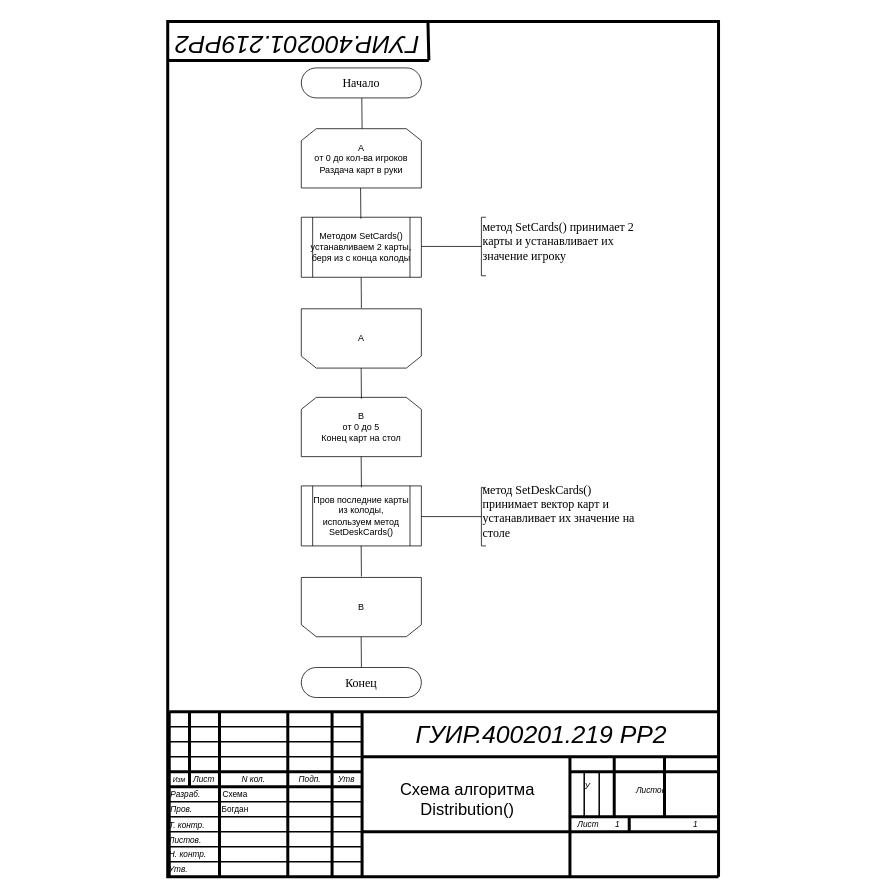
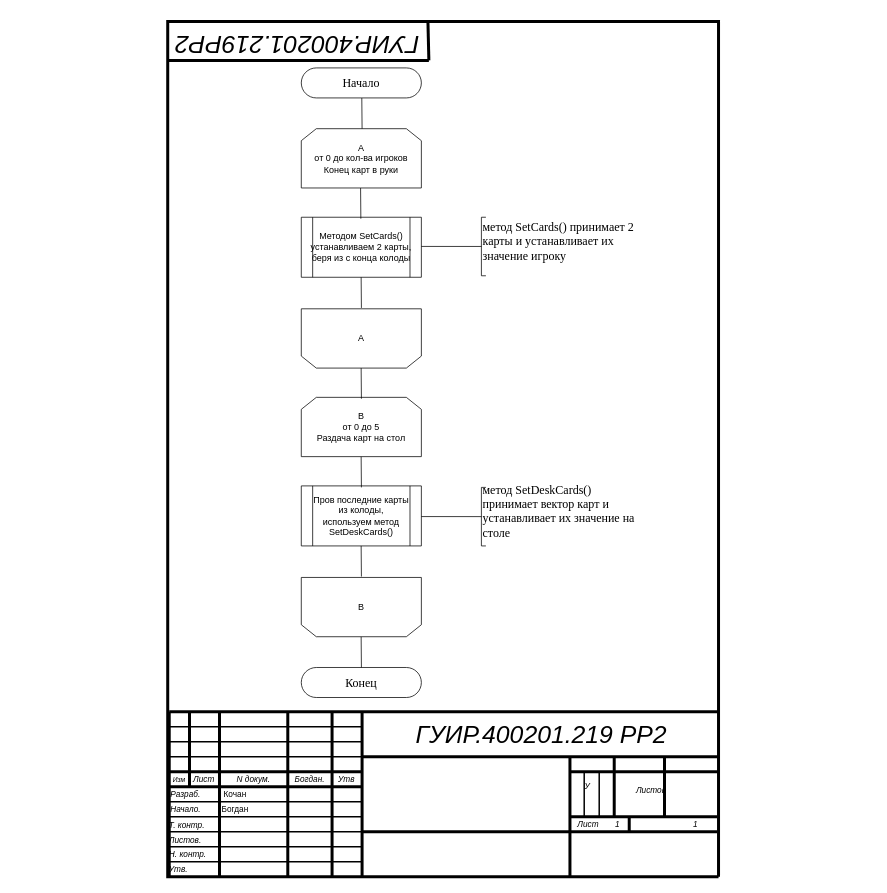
- <mxCell id="56" value="А&lt;br&gt;от 0 до кол-ва игроков&lt;br&gt;Раздача карт в руки" style="shape=loopLimit;whiteSpace=wrap;html=1;" parent="1" vertex="1"><mxGeometry x="401" y="171" width="160" height="79" as="geometry" /></mxCell>
+ <mxCell id="56" value="А&lt;br&gt;от 0 до кол-ва игроков&lt;br&gt;Конец карт в руки" style="shape=loopLimit;whiteSpace=wrap;html=1;" parent="1" vertex="1"><mxGeometry x="401" y="171" width="160" height="79" as="geometry" /></mxCell>
- <mxCell id="60" value="B&lt;br&gt;от 0 до 5&lt;br&gt;Конец карт на стол" style="shape=loopLimit;whiteSpace=wrap;html=1;" parent="1" vertex="1"><mxGeometry x="401" y="529" width="160" height="79" as="geometry" /></mxCell>
+ <mxCell id="60" value="B&lt;br&gt;от 0 до 5&lt;br&gt;Раздача карт на стол" style="shape=loopLimit;whiteSpace=wrap;html=1;" parent="1" vertex="1"><mxGeometry x="401" y="529" width="160" height="79" as="geometry" /></mxCell>
- <mxCell id="24" value="&lt;font style=&quot;font-size:11px;font-family:Arial;color:#000000;direction:ltr;letter-spacing:0px;line-height:120%;opacity:1&quot;&gt;&lt;i&gt;N кол.&lt;br/&gt;&lt;/i&gt;&lt;/font&gt;" style="verticalAlign=middle;align=center;vsdxID=63;fillColor=none;gradientColor=none;shape=stencil(nZBLDoAgDERP0z3SIyjew0SURgSD+Lu9kMZoXLhwN9O+tukAlrNpJg1SzDH4QW/URgNYgZTkjA4UkwJUgGXng+6DX1zLfmoymdXo17xh5zmRJ6Q42BWCfc2oJfdAr+Yv+AP9Cb7OJ3H/2JG1HNGz/84klThPVCc=);strokeColor=none;strokeWidth=4;labelBackgroundColor=none;rounded=0;html=1;whiteSpace=wrap;" parent="2" vertex="1"><mxGeometry x="67" y="80" width="91" height="20" as="geometry" /></mxCell>
+ <mxCell id="24" value="&lt;font style=&quot;font-size:11px;font-family:Arial;color:#000000;direction:ltr;letter-spacing:0px;line-height:120%;opacity:1&quot;&gt;&lt;i&gt;N докум.&lt;br/&gt;&lt;/i&gt;&lt;/font&gt;" style="verticalAlign=middle;align=center;vsdxID=63;fillColor=none;gradientColor=none;shape=stencil(nZBLDoAgDERP0z3SIyjew0SURgSD+Lu9kMZoXLhwN9O+tukAlrNpJg1SzDH4QW/URgNYgZTkjA4UkwJUgGXng+6DX1zLfmoymdXo17xh5zmRJ6Q42BWCfc2oJfdAr+Yv+AP9Cb7OJ3H/2JG1HNGz/84klThPVCc=);strokeColor=none;strokeWidth=4;labelBackgroundColor=none;rounded=0;html=1;whiteSpace=wrap;" parent="2" vertex="1"><mxGeometry x="67" y="80" width="91" height="20" as="geometry" /></mxCell>
- <mxCell id="25" value="&lt;font style=&quot;font-size:11px;font-family:Arial;color:#000000;direction:ltr;letter-spacing:0px;line-height:120%;opacity:1&quot;&gt;&lt;i&gt;Подп.&lt;br/&gt;&lt;/i&gt;&lt;/font&gt;" style="verticalAlign=middle;align=center;vsdxID=64;fillColor=none;gradientColor=none;shape=stencil(nZBLDoAgDERP0z3SIyjew0SURgSD+Lu9kMZoXLhwN9O+tukAlrNpJg1SzDH4QW/URgNYgZTkjA4UkwJUgGXng+6DX1zLfmoymdXo17xh5zmRJ6Q42BWCfc2oJfdAr+Yv+AP9Cb7OJ3H/2JG1HNGz/84klThPVCc=);strokeColor=none;strokeWidth=4;labelBackgroundColor=none;rounded=0;html=1;whiteSpace=wrap;" parent="2" vertex="1"><mxGeometry x="158" y="80" width="59" height="20" as="geometry" /></mxCell>
+ <mxCell id="25" value="&lt;font style=&quot;font-size:11px;font-family:Arial;color:#000000;direction:ltr;letter-spacing:0px;line-height:120%;opacity:1&quot;&gt;&lt;i&gt;Богдан.&lt;br/&gt;&lt;/i&gt;&lt;/font&gt;" style="verticalAlign=middle;align=center;vsdxID=64;fillColor=none;gradientColor=none;shape=stencil(nZBLDoAgDERP0z3SIyjew0SURgSD+Lu9kMZoXLhwN9O+tukAlrNpJg1SzDH4QW/URgNYgZTkjA4UkwJUgGXng+6DX1zLfmoymdXo17xh5zmRJ6Q42BWCfc2oJfdAr+Yv+AP9Cb7OJ3H/2JG1HNGz/84klThPVCc=);strokeColor=none;strokeWidth=4;labelBackgroundColor=none;rounded=0;html=1;whiteSpace=wrap;" parent="2" vertex="1"><mxGeometry x="158" y="80" width="59" height="20" as="geometry" /></mxCell>
- <mxCell id="53" value="&lt;font style=&quot;font-size: 11px ; font-family: &amp;#34;arial&amp;#34; ; color: #000000 ; direction: ltr ; letter-spacing: 0px ; line-height: 120% ; opacity: 1&quot;&gt;Схема&lt;br&gt;&lt;/font&gt;" style="verticalAlign=middle;align=center;vsdxID=400;fillColor=none;gradientColor=none;shape=stencil(nZBLDoAgDERP0z3SIyjew0SURgSD+Lu9kMZoXLhwN9O+tukAlrNpJg1SzDH4QW/URgNYgZTkjA4UkwJUgGXng+6DX1zLfmoymdXo17xh5zmRJ6Q42BWCfc2oJfdAr+Yv+AP9Cb7OJ3H/2JG1HNGz/84klThPVCc=);strokeColor=none;labelBackgroundColor=none;rounded=0;html=1;whiteSpace=wrap;" parent="1" vertex="1"><mxGeometry x="281" y="1048" width="64" height="20" as="geometry" /></mxCell>
+ <mxCell id="53" value="&lt;font style=&quot;font-size: 11px ; font-family: &amp;#34;arial&amp;#34; ; color: #000000 ; direction: ltr ; letter-spacing: 0px ; line-height: 120% ; opacity: 1&quot;&gt;Кочан&lt;br&gt;&lt;/font&gt;" style="verticalAlign=middle;align=center;vsdxID=400;fillColor=none;gradientColor=none;shape=stencil(nZBLDoAgDERP0z3SIyjew0SURgSD+Lu9kMZoXLhwN9O+tukAlrNpJg1SzDH4QW/URgNYgZTkjA4UkwJUgGXng+6DX1zLfmoymdXo17xh5zmRJ6Q42BWCfc2oJfdAr+Yv+AP9Cb7OJ3H/2JG1HNGz/84klThPVCc=);strokeColor=none;labelBackgroundColor=none;rounded=0;html=1;whiteSpace=wrap;" parent="1" vertex="1"><mxGeometry x="281" y="1048" width="64" height="20" as="geometry" /></mxCell>
- <mxCell id="52" value="&lt;font style=&quot;font-size: 22px ; font-family: &amp;#34;arial&amp;#34; ; color: #000000 ; direction: ltr ; letter-spacing: 0px ; line-height: 120% ; opacity: 1&quot;&gt;Схема алгоритма Distribution&lt;/font&gt;&lt;font style=&quot;font-size: 22px ; font-family: &amp;#34;arial&amp;#34; ; color: #000000 ; direction: ltr ; letter-spacing: 0px ; line-height: 120% ; opacity: 1&quot;&gt;()&lt;br&gt;&lt;/font&gt;" style="verticalAlign=middle;align=center;vsdxID=396;fillColor=none;gradientColor=none;shape=stencil(nZBLDoAgDERP0z3SIyjew0SURgSD+Lu9kMZoXLhwN9O+tukAlrNpJg1SzDH4QW/URgNYgZTkjA4UkwJUgGXng+6DX1zLfmoymdXo17xh5zmRJ6Q42BWCfc2oJfdAr+Yv+AP9Cb7OJ3H/2JG1HNGz/84klThPVCc=);strokeColor=none;labelBackgroundColor=none;rounded=0;html=1;whiteSpace=wrap;" parent="1" vertex="1"><mxGeometry x="486" y="1028" width="273" height="74" as="geometry" /></mxCell>
- <mxCell id="23" value="&lt;p style=&quot;align:left;margin-left:0;margin-right:0;margin-top:0px;margin-bottom:0px;text-indent:0;valign:middle;direction:ltr;&quot;&gt;&lt;font style=&quot;font-size:11px;font-family:Arial;color:#000000;direction:ltr;letter-spacing:0px;line-height:120%;opacity:1&quot;&gt;&lt;i&gt;Пров.&lt;br/&gt;&lt;/i&gt;&lt;/font&gt;&lt;/p&gt;" style="verticalAlign=middle;align=left;vsdxID=62;fillColor=none;gradientColor=none;shape=stencil(nZBLDoAgDERP0z3SIyjew0SURgSD+Lu9kMZoXLhwN9O+tukAlrNpJg1SzDH4QW/URgNYgZTkjA4UkwJUgGXng+6DX1zLfmoymdXo17xh5zmRJ6Q42BWCfc2oJfdAr+Yv+AP9Cb7OJ3H/2JG1HNGz/84klThPVCc=);strokeColor=none;strokeWidth=4;labelBackgroundColor=none;rounded=0;html=1;whiteSpace=wrap;" parent="2" vertex="1"><mxGeometry y="120" width="67" height="20" as="geometry" /></mxCell>
+ <mxCell id="23" value="&lt;p style=&quot;align:left;margin-left:0;margin-right:0;margin-top:0px;margin-bottom:0px;text-indent:0;valign:middle;direction:ltr;&quot;&gt;&lt;font style=&quot;font-size:11px;font-family:Arial;color:#000000;direction:ltr;letter-spacing:0px;line-height:120%;opacity:1&quot;&gt;&lt;i&gt;Начало.&lt;br/&gt;&lt;/i&gt;&lt;/font&gt;&lt;/p&gt;" style="verticalAlign=middle;align=left;vsdxID=62;fillColor=none;gradientColor=none;shape=stencil(nZBLDoAgDERP0z3SIyjew0SURgSD+Lu9kMZoXLhwN9O+tukAlrNpJg1SzDH4QW/URgNYgZTkjA4UkwJUgGXng+6DX1zLfmoymdXo17xh5zmRJ6Q42BWCfc2oJfdAr+Yv+AP9Cb7OJ3H/2JG1HNGz/84klThPVCc=);strokeColor=none;strokeWidth=4;labelBackgroundColor=none;rounded=0;html=1;whiteSpace=wrap;" parent="2" vertex="1"><mxGeometry y="120" width="67" height="20" as="geometry" /></mxCell>
